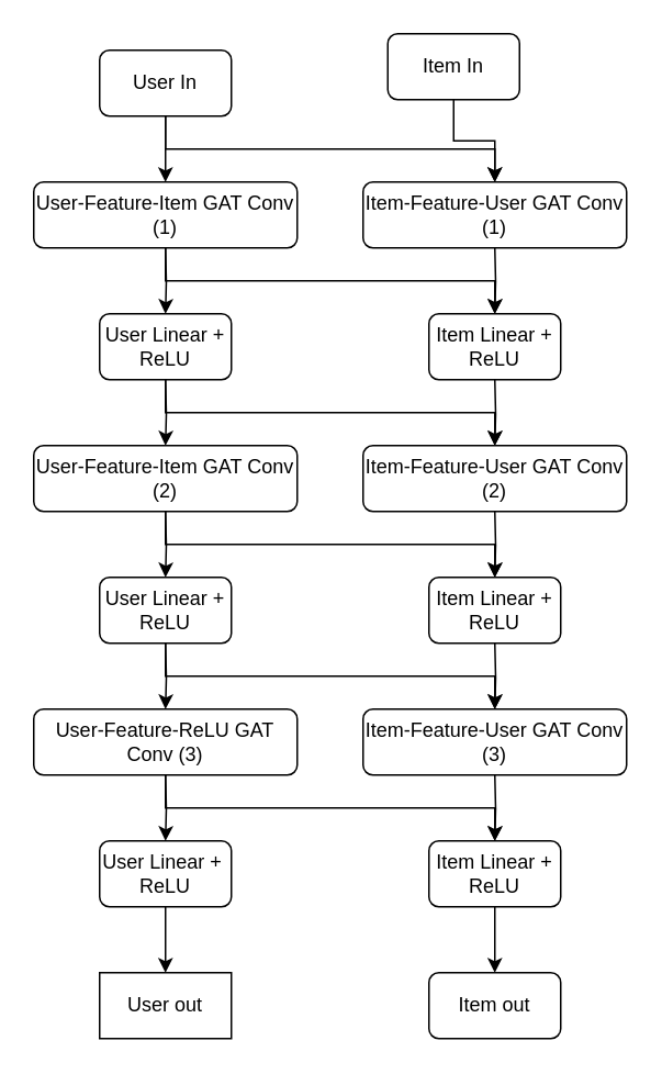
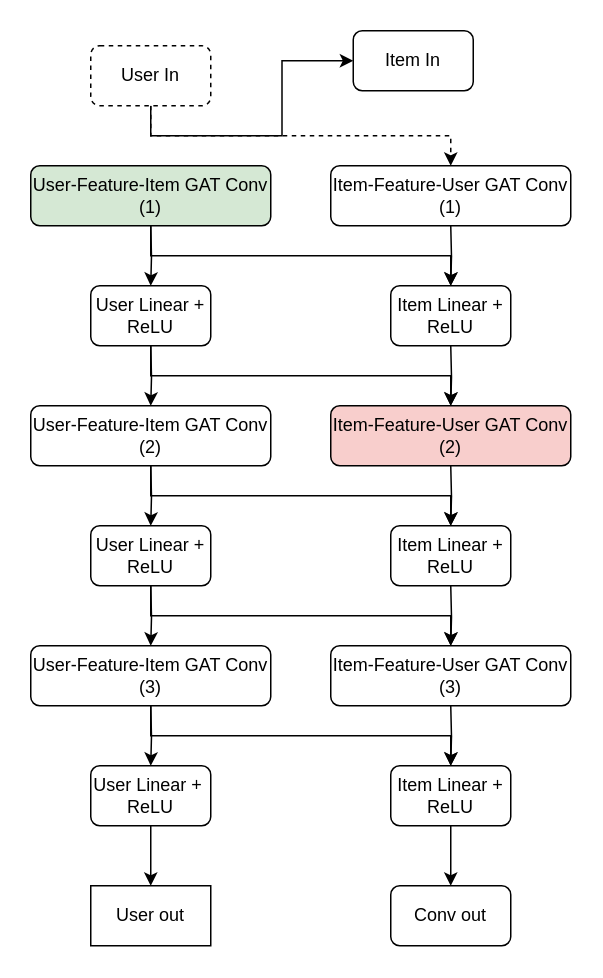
- <mxCell id="6" value="User In" style="rounded=1;whiteSpace=wrap;html=1;" vertex="1" parent="1"><mxGeometry x="60" y="30" width="80" height="40" as="geometry" /></mxCell>
+ <mxCell id="6" value="User In" style="rounded=1;whiteSpace=wrap;html=1;dashed=1;" vertex="1" parent="1"><mxGeometry x="60" y="30" width="80" height="40" as="geometry" /></mxCell>
- <mxCell id="7" style="edgeStyle=orthogonalEdgeStyle;rounded=0;orthogonalLoop=1;jettySize=auto;html=1;entryX=0.5;entryY=0;entryDx=0;entryDy=0;" edge="1" parent="1" source="8" target="3"><mxGeometry relative="1" as="geometry" /></mxCell>
- <mxCell id="5" style="edgeStyle=orthogonalEdgeStyle;rounded=0;orthogonalLoop=1;jettySize=auto;html=1;entryX=0.5;entryY=0;entryDx=0;entryDy=0;" edge="1" parent="1" source="6" target="3"><mxGeometry relative="1" as="geometry"><Array as="points"><mxPoint x="100" y="90" /><mxPoint x="300" y="90" /></Array></mxGeometry></mxCell>
+ <mxCell id="5" style="edgeStyle=orthogonalEdgeStyle;rounded=0;orthogonalLoop=1;jettySize=auto;html=1;entryX=0.5;entryY=0;entryDx=0;entryDy=0;dashed=1;" edge="1" parent="1" source="6" target="3"><mxGeometry relative="1" as="geometry"><Array as="points"><mxPoint x="100" y="90" /><mxPoint x="300" y="90" /></Array></mxGeometry></mxCell>
- <mxCell id="4" style="edgeStyle=orthogonalEdgeStyle;rounded=0;orthogonalLoop=1;jettySize=auto;html=1;exitX=0.5;exitY=1;exitDx=0;exitDy=0;" edge="1" parent="1" source="6" target="2"><mxGeometry relative="1" as="geometry" /></mxCell>
+ <mxCell id="4" style="edgeStyle=orthogonalEdgeStyle;rounded=0;orthogonalLoop=1;jettySize=auto;html=1;exitX=0.5;exitY=1;exitDx=0;exitDy=0;" edge="1" parent="1" source="6" target="8"><mxGeometry relative="1" as="geometry" /></mxCell>
- <mxCell id="2" value="User-Feature-Item GAT Conv (1)" style="rounded=1;whiteSpace=wrap;html=1;" vertex="1" parent="1"><mxGeometry x="20" y="110" width="160" height="40" as="geometry" /></mxCell>
+ <mxCell id="2" value="User-Feature-Item GAT Conv (1)" style="rounded=1;whiteSpace=wrap;html=1;fillColor=#d5e8d4;" vertex="1" parent="1"><mxGeometry x="20" y="110" width="160" height="40" as="geometry" /></mxCell>
- <mxCell id="15" value="Item-Feature-User GAT Conv (2)" style="rounded=1;whiteSpace=wrap;html=1;" vertex="1" parent="1"><mxGeometry x="220" y="270" width="160" height="40" as="geometry" /></mxCell>
+ <mxCell id="15" value="Item-Feature-User GAT Conv (2)" style="rounded=1;whiteSpace=wrap;html=1;fillColor=#f8cecc;" vertex="1" parent="1"><mxGeometry x="220" y="270" width="160" height="40" as="geometry" /></mxCell>
- <mxCell id="24" value="User-Feature-ReLU GAT Conv (3)" style="rounded=1;whiteSpace=wrap;html=1;" vertex="1" parent="1"><mxGeometry x="20" y="430" width="160" height="40" as="geometry" /></mxCell>
+ <mxCell id="24" value="User-Feature-Item GAT Conv (3)" style="rounded=1;whiteSpace=wrap;html=1;" vertex="1" parent="1"><mxGeometry x="20" y="430" width="160" height="40" as="geometry" /></mxCell>
- <mxCell id="37" value="Item out" style="rounded=1;whiteSpace=wrap;html=1;" vertex="1" parent="1"><mxGeometry x="260" y="590" width="80" height="40" as="geometry" /></mxCell>
+ <mxCell id="37" value="Conv out" style="rounded=1;whiteSpace=wrap;html=1;" vertex="1" parent="1"><mxGeometry x="260" y="590" width="80" height="40" as="geometry" /></mxCell>
